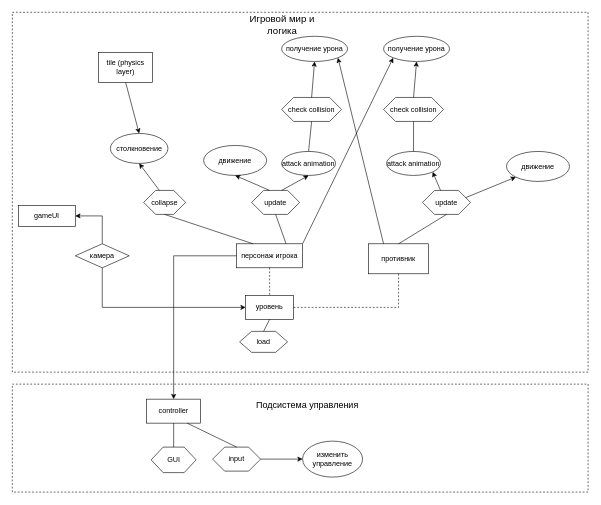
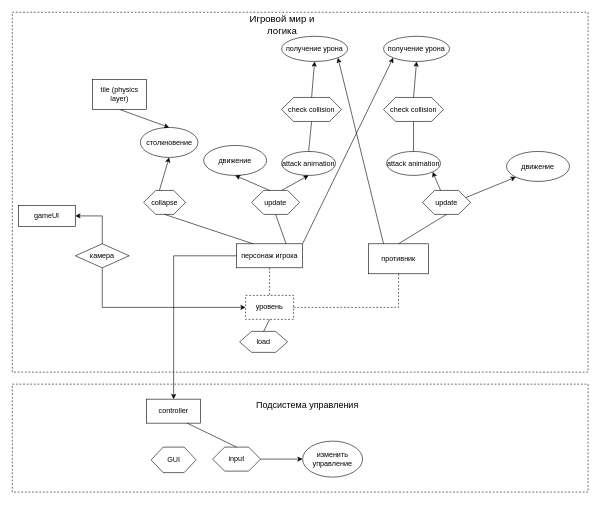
- <mxCell id="34" value="tile (physics layer)" style="rounded=0;whiteSpace=wrap;html=1;fillColor=none;" parent="1" vertex="1"><mxGeometry x="164" y="87" width="90" height="50" as="geometry" /></mxCell>
+ <mxCell id="34" value="tile (physics layer)" style="rounded=0;whiteSpace=wrap;html=1;fillColor=none;" parent="1" vertex="1"><mxGeometry x="154" y="132" width="90" height="50" as="geometry" /></mxCell>
- <mxCell id="35" value="столкновение" style="ellipse;whiteSpace=wrap;html=1;fillColor=none;" parent="1" vertex="1"><mxGeometry x="183.5" y="222" width="96" height="50" as="geometry" /></mxCell>
+ <mxCell id="35" value="столкновение" style="ellipse;whiteSpace=wrap;html=1;fillColor=none;" parent="1" vertex="1"><mxGeometry x="233.5" y="212" width="96" height="50" as="geometry" /></mxCell>
- <mxCell id="16" value="уровень" style="rounded=0;whiteSpace=wrap;html=1;fillColor=none;" parent="1" vertex="1"><mxGeometry x="409" y="492" width="80" height="40" as="geometry" /></mxCell>
+ <mxCell id="16" value="уровень" style="rounded=0;whiteSpace=wrap;html=1;fillColor=none;dashed=1;" parent="1" vertex="1"><mxGeometry x="409" y="492" width="80" height="40" as="geometry" /></mxCell>
- <mxCell id="7" value="" style="endArrow=none;html=1;entryX=0.5;entryY=1;entryDx=0;entryDy=0;exitX=0.5;exitY=0;exitDx=0;exitDy=0;" parent="1" source="6" target="5" edge="1"><mxGeometry width="50" height="50" relative="1" as="geometry"><mxPoint x="304" y="755" as="sourcePoint" /><mxPoint x="364" y="875" as="targetPoint" /></mxGeometry></mxCell>
